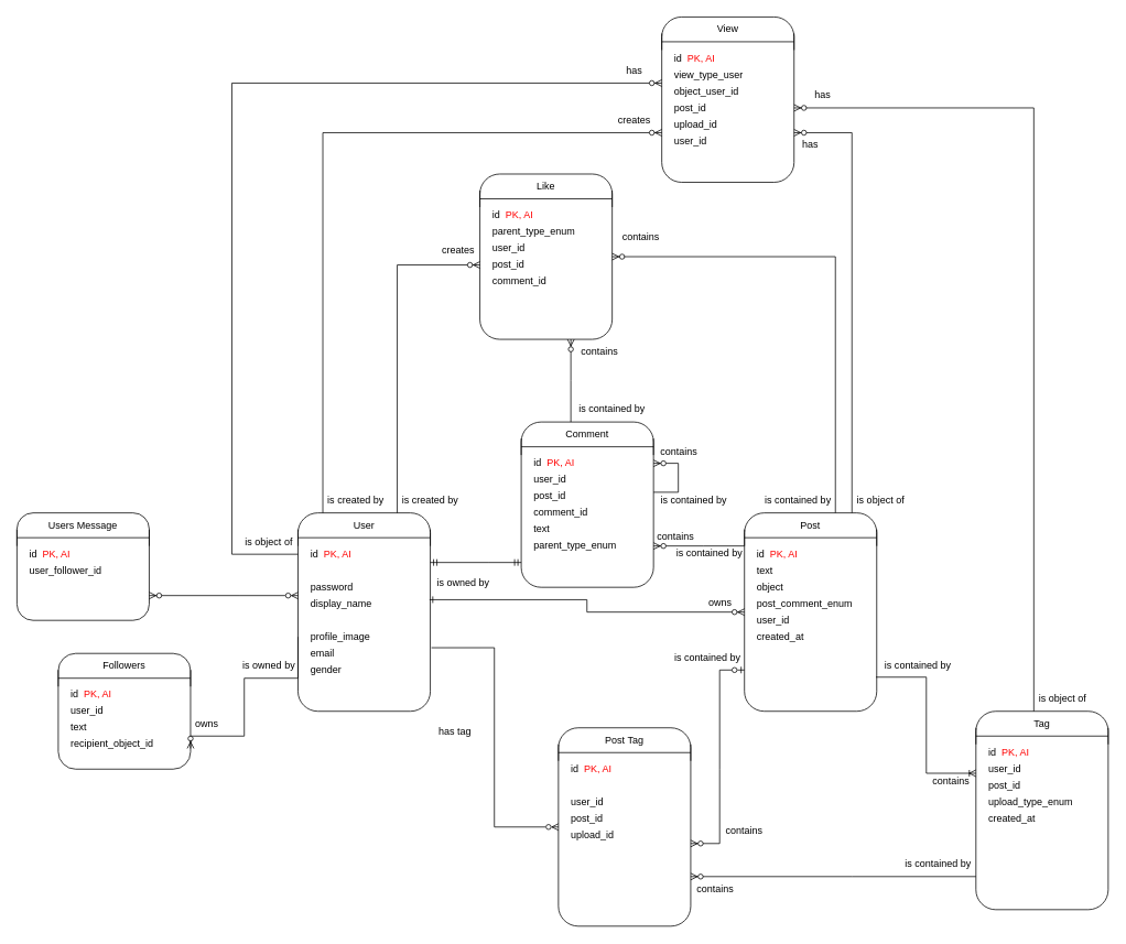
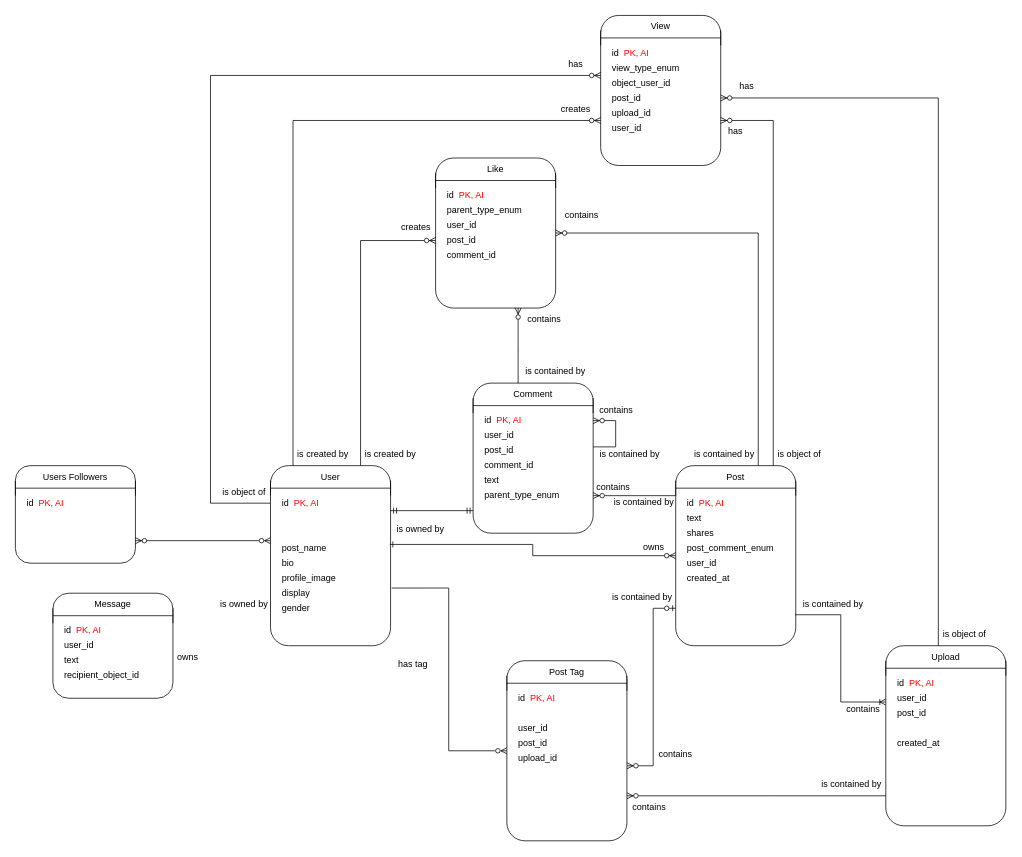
- <mxCell id="86" value="&lt;div align=&quot;left&quot;&gt;&amp;nbsp; &amp;nbsp; view_type_user&lt;br&gt;&lt;/div&gt;" style="text;html=1;strokeColor=none;fillColor=none;align=left;verticalAlign=middle;whiteSpace=wrap;rounded=0;" parent="81" vertex="1"><mxGeometry y="60" width="160" height="20" as="geometry" /></mxCell>
+ <mxCell id="86" value="&lt;div align=&quot;left&quot;&gt;&amp;nbsp; &amp;nbsp; view_type_enum&lt;br&gt;&lt;/div&gt;" style="text;html=1;strokeColor=none;fillColor=none;align=left;verticalAlign=middle;whiteSpace=wrap;rounded=0;" parent="81" vertex="1"><mxGeometry y="60" width="160" height="20" as="geometry" /></mxCell>
- <mxCell id="58" value="Users Message" style="text;html=1;strokeColor=none;fillColor=none;align=center;verticalAlign=middle;whiteSpace=wrap;rounded=0;" parent="56" vertex="1"><mxGeometry x="30" width="100" height="30" as="geometry" /></mxCell>
+ <mxCell id="58" value="Users Followers" style="text;html=1;strokeColor=none;fillColor=none;align=center;verticalAlign=middle;whiteSpace=wrap;rounded=0;" parent="56" vertex="1"><mxGeometry x="30" width="100" height="30" as="geometry" /></mxCell>
- <mxCell id="61" value="&lt;div align=&quot;left&quot;&gt;&amp;nbsp; &amp;nbsp; user_follower_id&lt;/div&gt;" style="text;html=1;strokeColor=none;fillColor=none;align=left;verticalAlign=middle;whiteSpace=wrap;rounded=0;" parent="56" vertex="1"><mxGeometry y="60" width="160" height="20" as="geometry" /></mxCell>
- <mxCell id="7" value="&lt;div align=&quot;left&quot;&gt;&amp;nbsp; &amp;nbsp; password&lt;br&gt;&lt;/div&gt;" style="text;html=1;strokeColor=none;fillColor=none;align=left;verticalAlign=middle;whiteSpace=wrap;rounded=0;" parent="2" vertex="1"><mxGeometry y="80" width="160" height="20" as="geometry" /></mxCell>
- <mxCell id="19" value="&lt;div align=&quot;left&quot;&gt;&amp;nbsp; &amp;nbsp; object&lt;br&gt;&lt;/div&gt;" style="text;html=1;strokeColor=none;fillColor=none;align=left;verticalAlign=middle;whiteSpace=wrap;rounded=0;" parent="13" vertex="1"><mxGeometry y="80" width="160" height="20" as="geometry" /></mxCell>
+ <mxCell id="19" value="&lt;div align=&quot;left&quot;&gt;&amp;nbsp; &amp;nbsp; shares&lt;br&gt;&lt;/div&gt;" style="text;html=1;strokeColor=none;fillColor=none;align=left;verticalAlign=middle;whiteSpace=wrap;rounded=0;" parent="13" vertex="1"><mxGeometry y="80" width="160" height="20" as="geometry" /></mxCell>
- <mxCell id="8" value="&lt;div align=&quot;left&quot;&gt;&amp;nbsp; &amp;nbsp; display_name&lt;br&gt;&lt;/div&gt;" style="text;html=1;strokeColor=none;fillColor=none;align=left;verticalAlign=middle;whiteSpace=wrap;rounded=0;" parent="2" vertex="1"><mxGeometry y="100" width="159" height="20" as="geometry" /></mxCell>
+ <mxCell id="8" value="&lt;div align=&quot;left&quot;&gt;&amp;nbsp; &amp;nbsp; post_name&lt;br&gt;&lt;/div&gt;" style="text;html=1;strokeColor=none;fillColor=none;align=left;verticalAlign=middle;whiteSpace=wrap;rounded=0;" parent="2" vertex="1"><mxGeometry y="100" width="159" height="20" as="geometry" /></mxCell>
+ <mxCell id="9" value="&lt;div align=&quot;left&quot;&gt;&amp;nbsp; &amp;nbsp; bio&lt;br&gt;&lt;/div&gt;" style="text;html=1;strokeColor=none;fillColor=none;align=left;verticalAlign=middle;whiteSpace=wrap;rounded=0;" parent="2" vertex="1"><mxGeometry y="120" width="160" height="20" as="geometry" /></mxCell>
- <mxCell id="11" value="&lt;div align=&quot;left&quot;&gt;&amp;nbsp; &amp;nbsp; email&lt;br&gt;&lt;/div&gt;" style="text;html=1;strokeColor=none;fillColor=none;align=left;verticalAlign=middle;whiteSpace=wrap;rounded=0;" parent="2" vertex="1"><mxGeometry x="-0.5" y="160" width="160" height="20" as="geometry" /></mxCell>
+ <mxCell id="11" value="&lt;div align=&quot;left&quot;&gt;&amp;nbsp; &amp;nbsp; display&lt;br&gt;&lt;/div&gt;" style="text;html=1;strokeColor=none;fillColor=none;align=left;verticalAlign=middle;whiteSpace=wrap;rounded=0;" parent="2" vertex="1"><mxGeometry x="-0.5" y="160" width="160" height="20" as="geometry" /></mxCell>
- <mxCell id="50" value="Followers" style="text;html=1;strokeColor=none;fillColor=none;align=center;verticalAlign=middle;whiteSpace=wrap;rounded=0;" parent="48" vertex="1"><mxGeometry x="30" width="100" height="30" as="geometry" /></mxCell>
+ <mxCell id="50" value="Message" style="text;html=1;strokeColor=none;fillColor=none;align=center;verticalAlign=middle;whiteSpace=wrap;rounded=0;" parent="48" vertex="1"><mxGeometry x="30" width="100" height="30" as="geometry" /></mxCell>
- <mxCell id="64" value="" style="edgeStyle=orthogonalEdgeStyle;fontSize=12;html=1;endArrow=ERzeroToMany;endFill=1;rounded=0;strokeColor=default;fontColor=#000000;jumpStyle=none;entryX=1;entryY=0.75;entryDx=0;entryDy=0;exitX=0;exitY=0.5;exitDx=0;exitDy=0;" parent="1" source="10" target="55" edge="1"><mxGeometry width="100" height="100" relative="1" as="geometry"><mxPoint x="320" y="740" as="sourcePoint" /><mxPoint x="420" y="810" as="targetPoint" /><Array as="points"><mxPoint x="360" y="820" /><mxPoint x="295" y="820" /><mxPoint x="295" y="890" /><mxPoint x="230" y="890" /></Array></mxGeometry></mxCell>
- <mxCell id="25" value="Tag" style="text;html=1;strokeColor=none;fillColor=none;align=center;verticalAlign=middle;whiteSpace=wrap;rounded=0;" parent="23" vertex="1"><mxGeometry x="50" width="60" height="30" as="geometry" /></mxCell>
+ <mxCell id="25" value="Upload" style="text;html=1;strokeColor=none;fillColor=none;align=center;verticalAlign=middle;whiteSpace=wrap;rounded=0;" parent="23" vertex="1"><mxGeometry x="50" width="60" height="30" as="geometry" /></mxCell>
- <mxCell id="30" value="&lt;div align=&quot;left&quot;&gt;&amp;nbsp; &amp;nbsp; upload_type_enum&lt;br&gt;&lt;/div&gt;" style="text;html=1;strokeColor=none;fillColor=none;align=left;verticalAlign=middle;whiteSpace=wrap;rounded=0;" parent="23" vertex="1"><mxGeometry y="100" width="160" height="20" as="geometry" /></mxCell>
